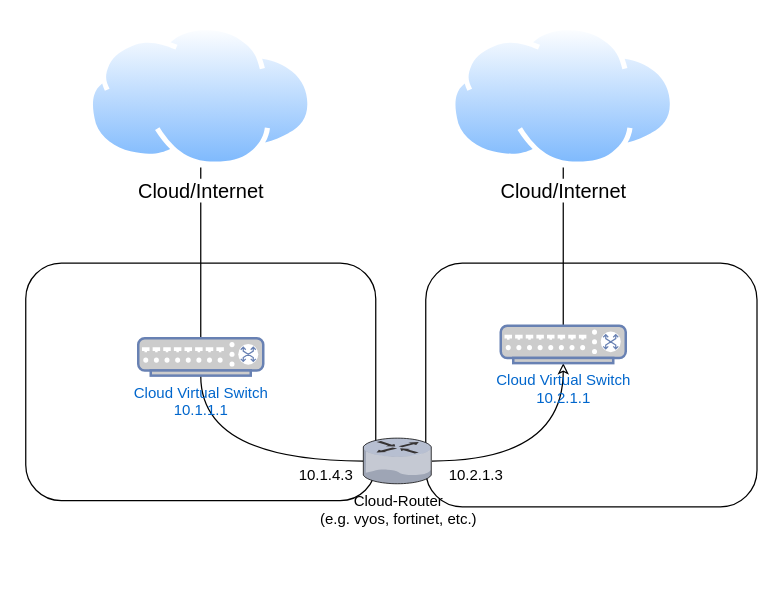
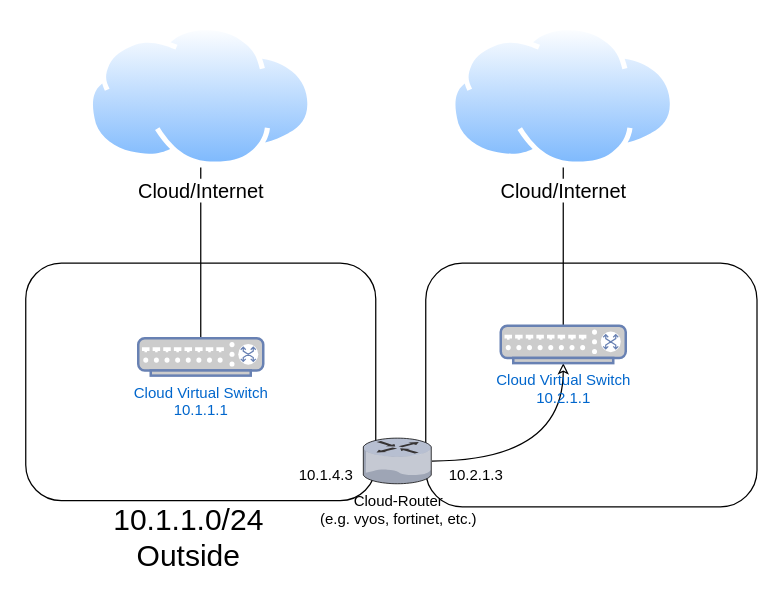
- <mxCell id="4" style="edgeStyle=orthogonalEdgeStyle;rounded=0;orthogonalLoop=1;jettySize=auto;html=1;endArrow=none;endFill=0;curved=1;" edge="1" parent="1" source="6" target="8"><mxGeometry relative="1" as="geometry" /></mxCell>
+ <mxCell id="13" value="&lt;font style=&quot;font-size: 24px&quot;&gt;10.1.1.0/24&lt;br&gt;Outside&lt;br&gt;&lt;/font&gt;" style="text;html=1;align=center;verticalAlign=middle;resizable=0;points=[];autosize=1;strokeColor=none;" vertex="1" parent="1"><mxGeometry x="80" y="410" width="140" height="40" as="geometry" /></mxCell>
